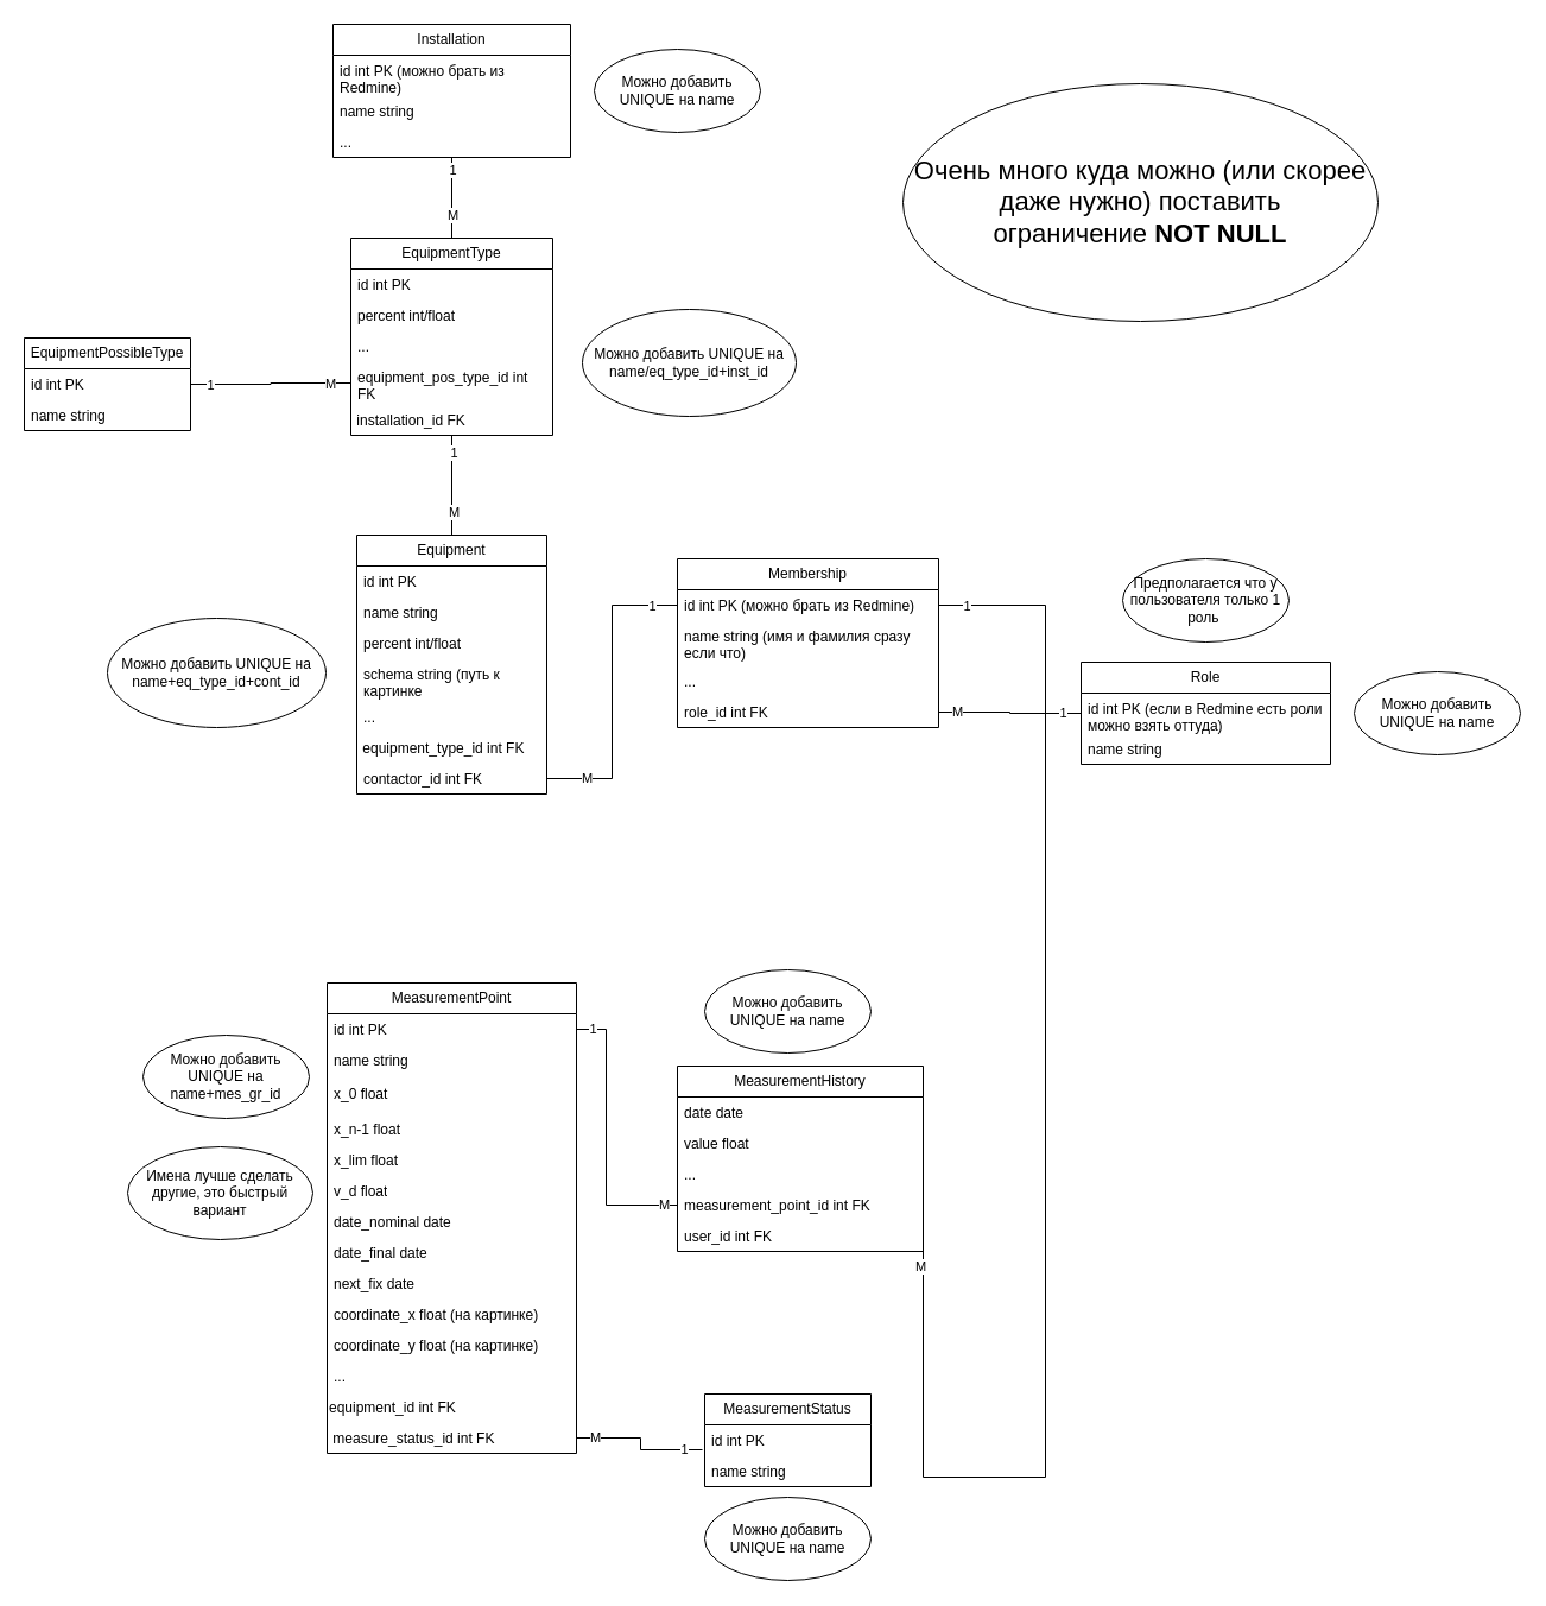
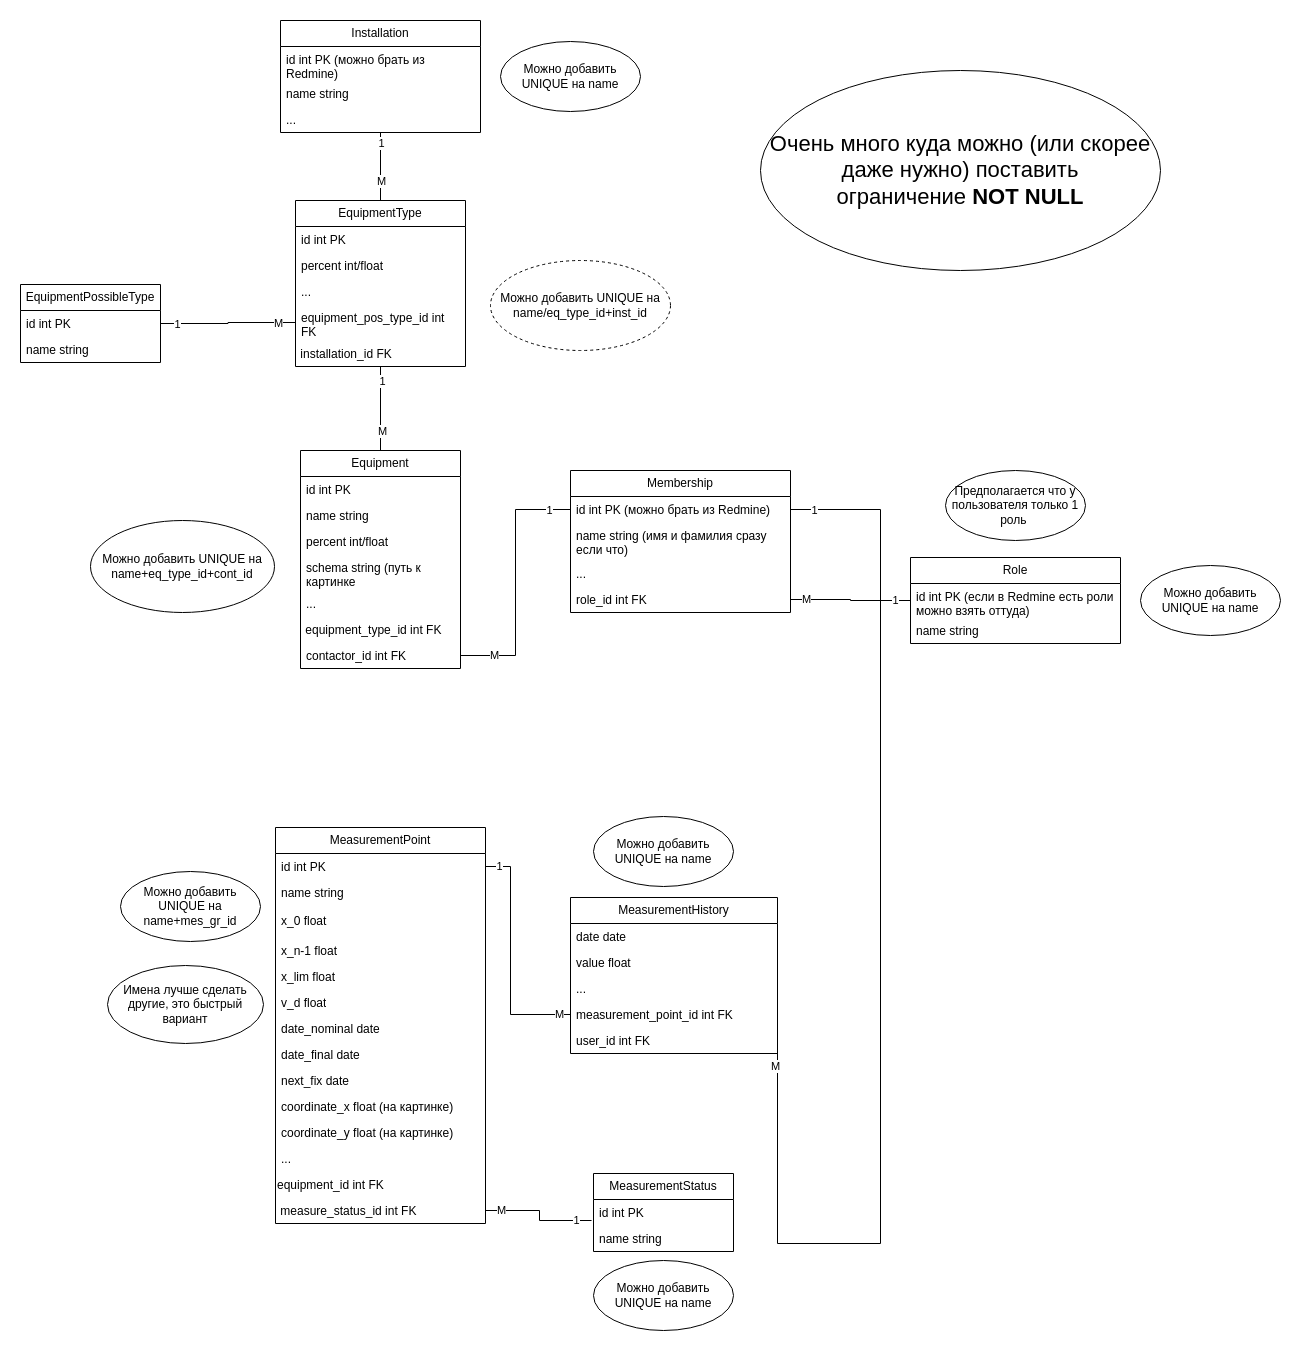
- <mxCell id="42" value="Можно добавить UNIQUE на name/eq_type_id+inst_id" style="ellipse;whiteSpace=wrap;html=1;" vertex="1" parent="1"><mxGeometry x="490" y="260" width="180" height="90" as="geometry" /></mxCell>
+ <mxCell id="42" value="Можно добавить UNIQUE на name/eq_type_id+inst_id" style="ellipse;whiteSpace=wrap;html=1;dashed=1;" vertex="1" parent="1"><mxGeometry x="490" y="260" width="180" height="90" as="geometry" /></mxCell>
